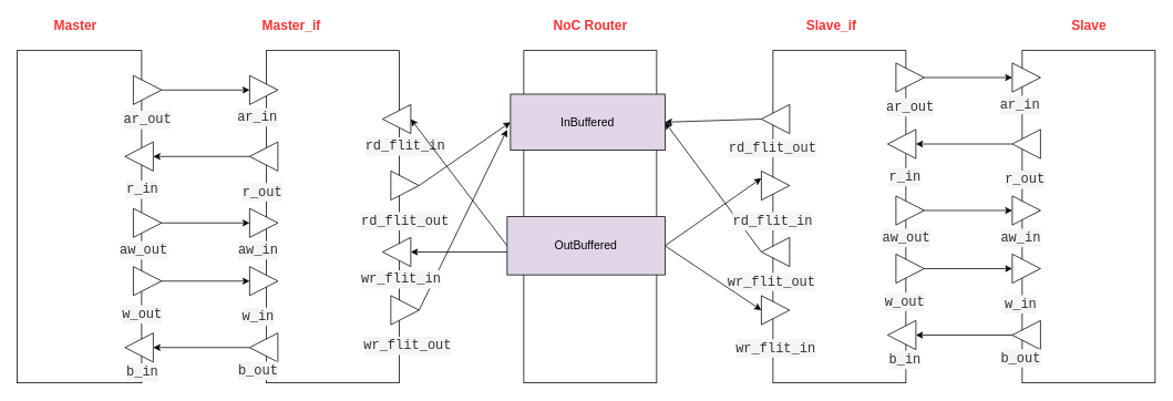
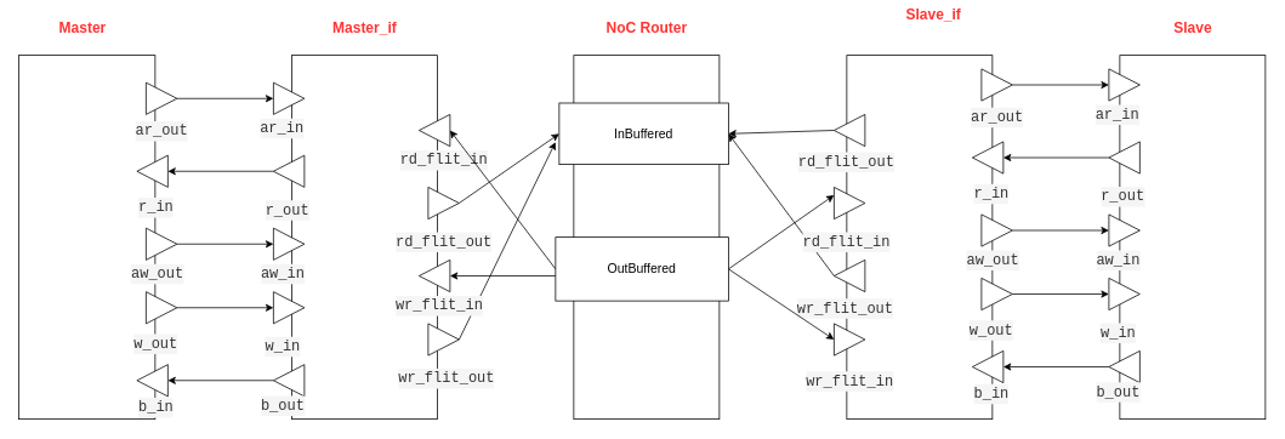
- <mxCell id="37" value="&lt;font style=&quot;font-size: 16px&quot; color=&quot;#ff3333&quot;&gt;&lt;b&gt;Master_if&lt;/b&gt;&lt;/font&gt;" style="text;html=1;align=center;verticalAlign=middle;resizable=0;points=[];autosize=1;strokeColor=none;fillColor=none;fontSize=15;" vertex="1" parent="1"><mxGeometry x="305" y="20" width="90" height="20" as="geometry" /></mxCell>
+ <mxCell id="37" value="&lt;font style=&quot;font-size: 16px&quot; color=&quot;#ff3333&quot;&gt;&lt;b&gt;Master_if&lt;/b&gt;&lt;/font&gt;" style="text;html=1;align=center;verticalAlign=middle;resizable=0;points=[];autosize=1;strokeColor=none;fillColor=none;fontSize=15;" vertex="1" parent="1"><mxGeometry x="355" y="20" width="90" height="20" as="geometry" /></mxCell>
- <mxCell id="46" value="&lt;font style=&quot;font-size: 16px&quot; color=&quot;#ff3333&quot;&gt;&lt;b&gt;Slave_if&lt;/b&gt;&lt;/font&gt;" style="text;html=1;align=center;verticalAlign=middle;resizable=0;points=[];autosize=1;strokeColor=none;fillColor=none;fontSize=15;" vertex="1" parent="1"><mxGeometry x="960" y="20" width="80" height="20" as="geometry" /></mxCell>
+ <mxCell id="46" value="&lt;font style=&quot;font-size: 16px&quot; color=&quot;#ff3333&quot;&gt;&lt;b&gt;Slave_if&lt;/b&gt;&lt;/font&gt;" style="text;html=1;align=center;verticalAlign=middle;resizable=0;points=[];autosize=1;strokeColor=none;fillColor=none;fontSize=15;" vertex="1" parent="1"><mxGeometry x="985" y="5" width="80" height="20" as="geometry" /></mxCell>
- <mxCell id="83" value="&lt;font style=&quot;font-size: 14px&quot;&gt;InBuffered&lt;/font&gt;" style="rounded=0;whiteSpace=wrap;html=1;fillColor=#e1d5e7;" vertex="1" parent="1"><mxGeometry x="614" y="112.5" width="186" height="67.5" as="geometry" /></mxCell>
+ <mxCell id="83" value="&lt;font style=&quot;font-size: 14px&quot;&gt;InBuffered&lt;/font&gt;" style="rounded=0;whiteSpace=wrap;html=1;" vertex="1" parent="1"><mxGeometry x="614" y="112.5" width="186" height="67.5" as="geometry" /></mxCell>
- <mxCell id="87" value="&lt;font style=&quot;font-size: 14px&quot;&gt;OutBuffered&lt;/font&gt;" style="rounded=0;whiteSpace=wrap;html=1;fillColor=#e1d5e7;" vertex="1" parent="1"><mxGeometry x="610" y="260" width="190" height="70" as="geometry" /></mxCell>
+ <mxCell id="87" value="&lt;font style=&quot;font-size: 14px&quot;&gt;OutBuffered&lt;/font&gt;" style="rounded=0;whiteSpace=wrap;html=1;" vertex="1" parent="1"><mxGeometry x="610" y="260" width="190" height="70" as="geometry" /></mxCell>
